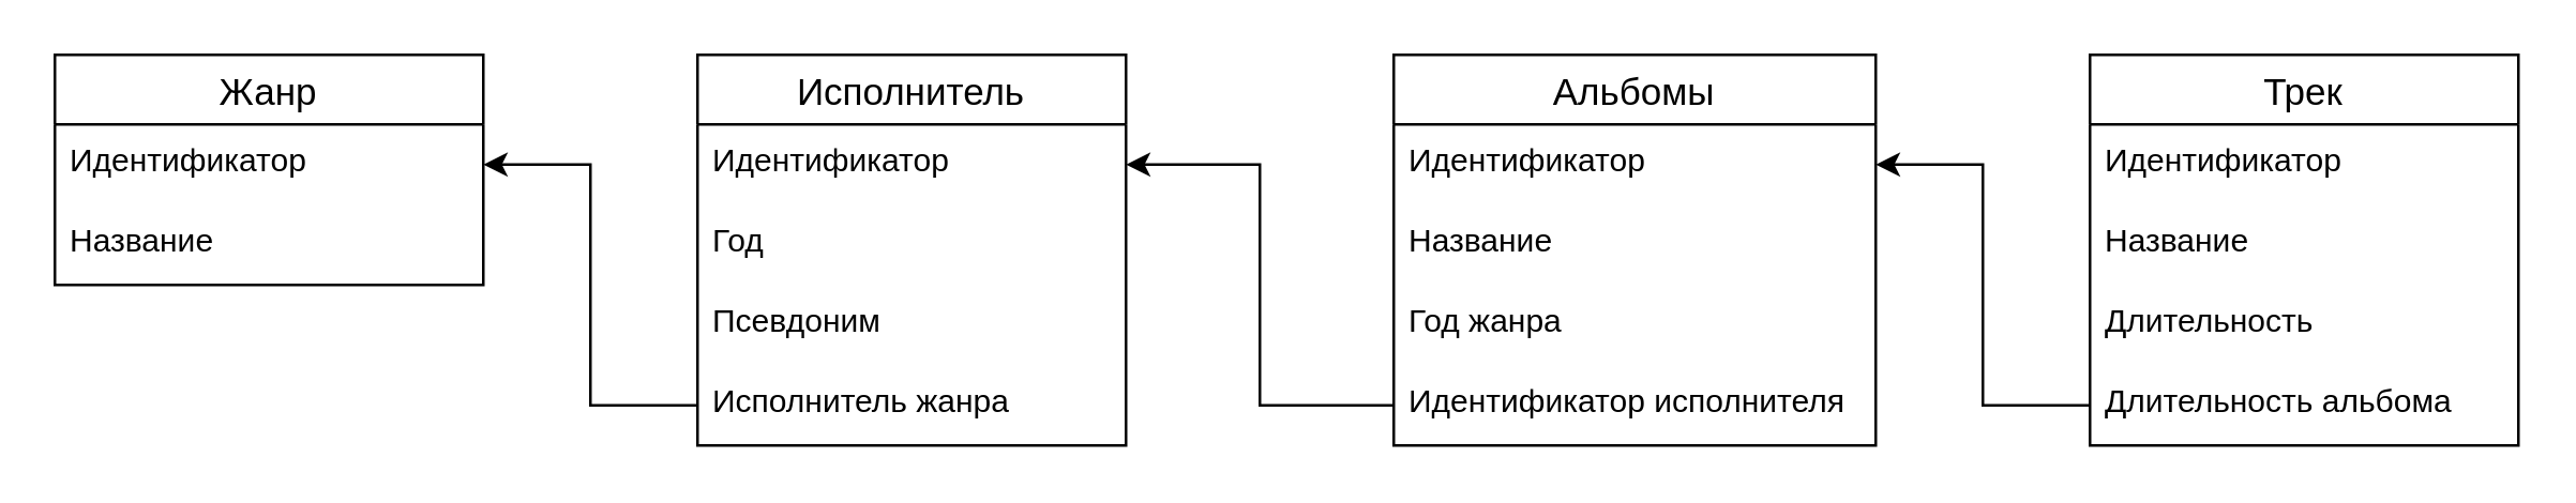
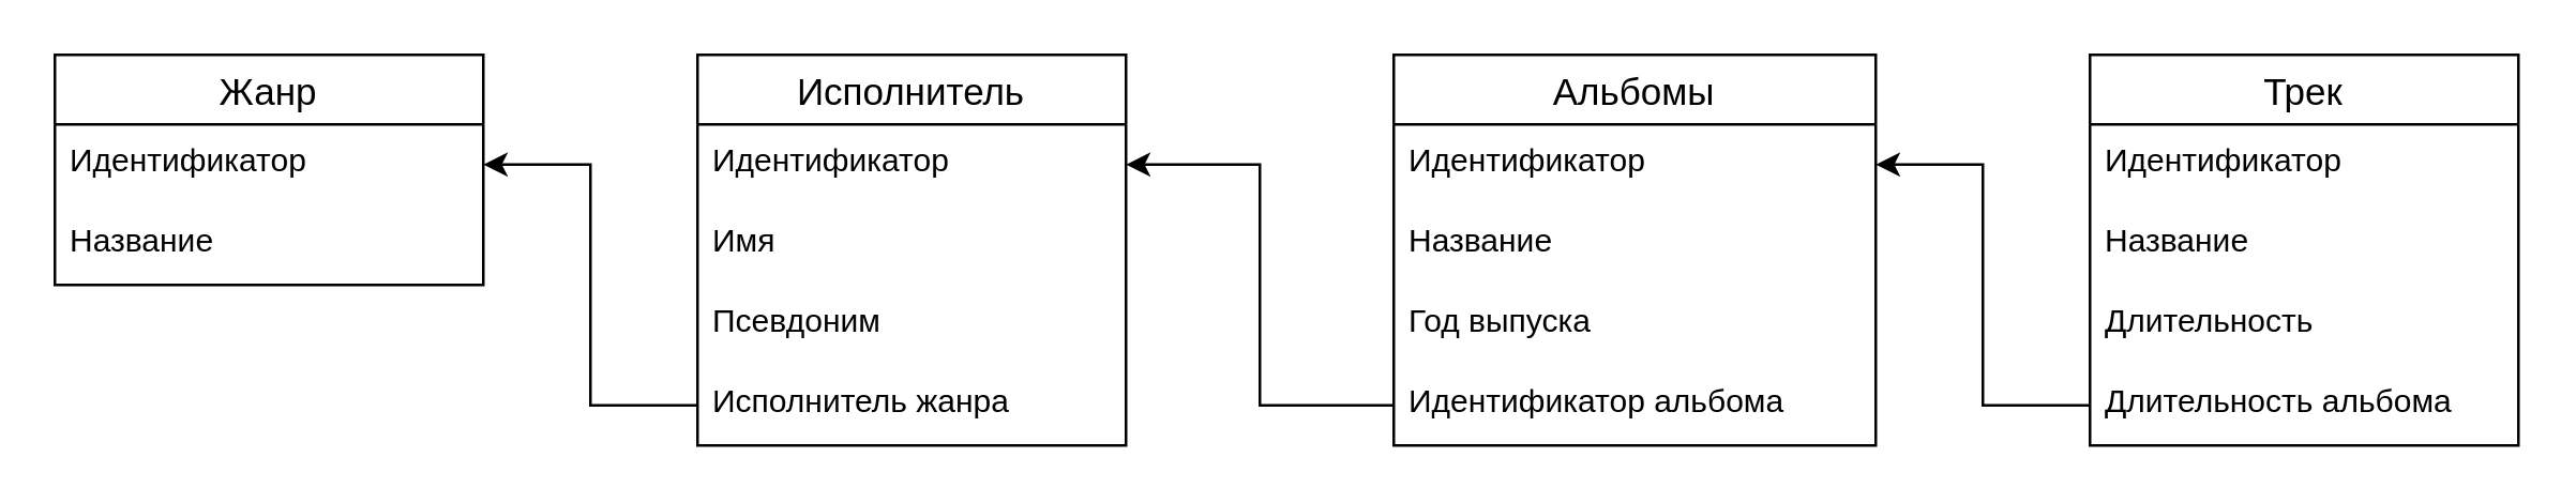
- <mxCell id="4" value="Год" style="text;strokeColor=none;fillColor=none;spacingLeft=4;spacingRight=4;overflow=hidden;rotatable=0;points=[[0,0.5],[1,0.5]];portConstraint=eastwest;fontSize=12;" vertex="1" parent="2"><mxGeometry y="56" width="160" height="30" as="geometry" /></mxCell>
+ <mxCell id="4" value="Имя" style="text;strokeColor=none;fillColor=none;spacingLeft=4;spacingRight=4;overflow=hidden;rotatable=0;points=[[0,0.5],[1,0.5]];portConstraint=eastwest;fontSize=12;" vertex="1" parent="2"><mxGeometry y="56" width="160" height="30" as="geometry" /></mxCell>
- <mxCell id="10" value="Год жанра" style="text;strokeColor=none;fillColor=none;spacingLeft=4;spacingRight=4;overflow=hidden;rotatable=0;points=[[0,0.5],[1,0.5]];portConstraint=eastwest;fontSize=12;" vertex="1" parent="7"><mxGeometry y="86" width="180" height="30" as="geometry" /></mxCell>
+ <mxCell id="10" value="Год выпуска" style="text;strokeColor=none;fillColor=none;spacingLeft=4;spacingRight=4;overflow=hidden;rotatable=0;points=[[0,0.5],[1,0.5]];portConstraint=eastwest;fontSize=12;" vertex="1" parent="7"><mxGeometry y="86" width="180" height="30" as="geometry" /></mxCell>
- <mxCell id="11" value="Идентификатор исполнителя" style="text;strokeColor=none;fillColor=none;spacingLeft=4;spacingRight=4;overflow=hidden;rotatable=0;points=[[0,0.5],[1,0.5]];portConstraint=eastwest;fontSize=12;" vertex="1" parent="7"><mxGeometry y="116" width="180" height="30" as="geometry" /></mxCell>
+ <mxCell id="11" value="Идентификатор альбома" style="text;strokeColor=none;fillColor=none;spacingLeft=4;spacingRight=4;overflow=hidden;rotatable=0;points=[[0,0.5],[1,0.5]];portConstraint=eastwest;fontSize=12;" vertex="1" parent="7"><mxGeometry y="116" width="180" height="30" as="geometry" /></mxCell>
